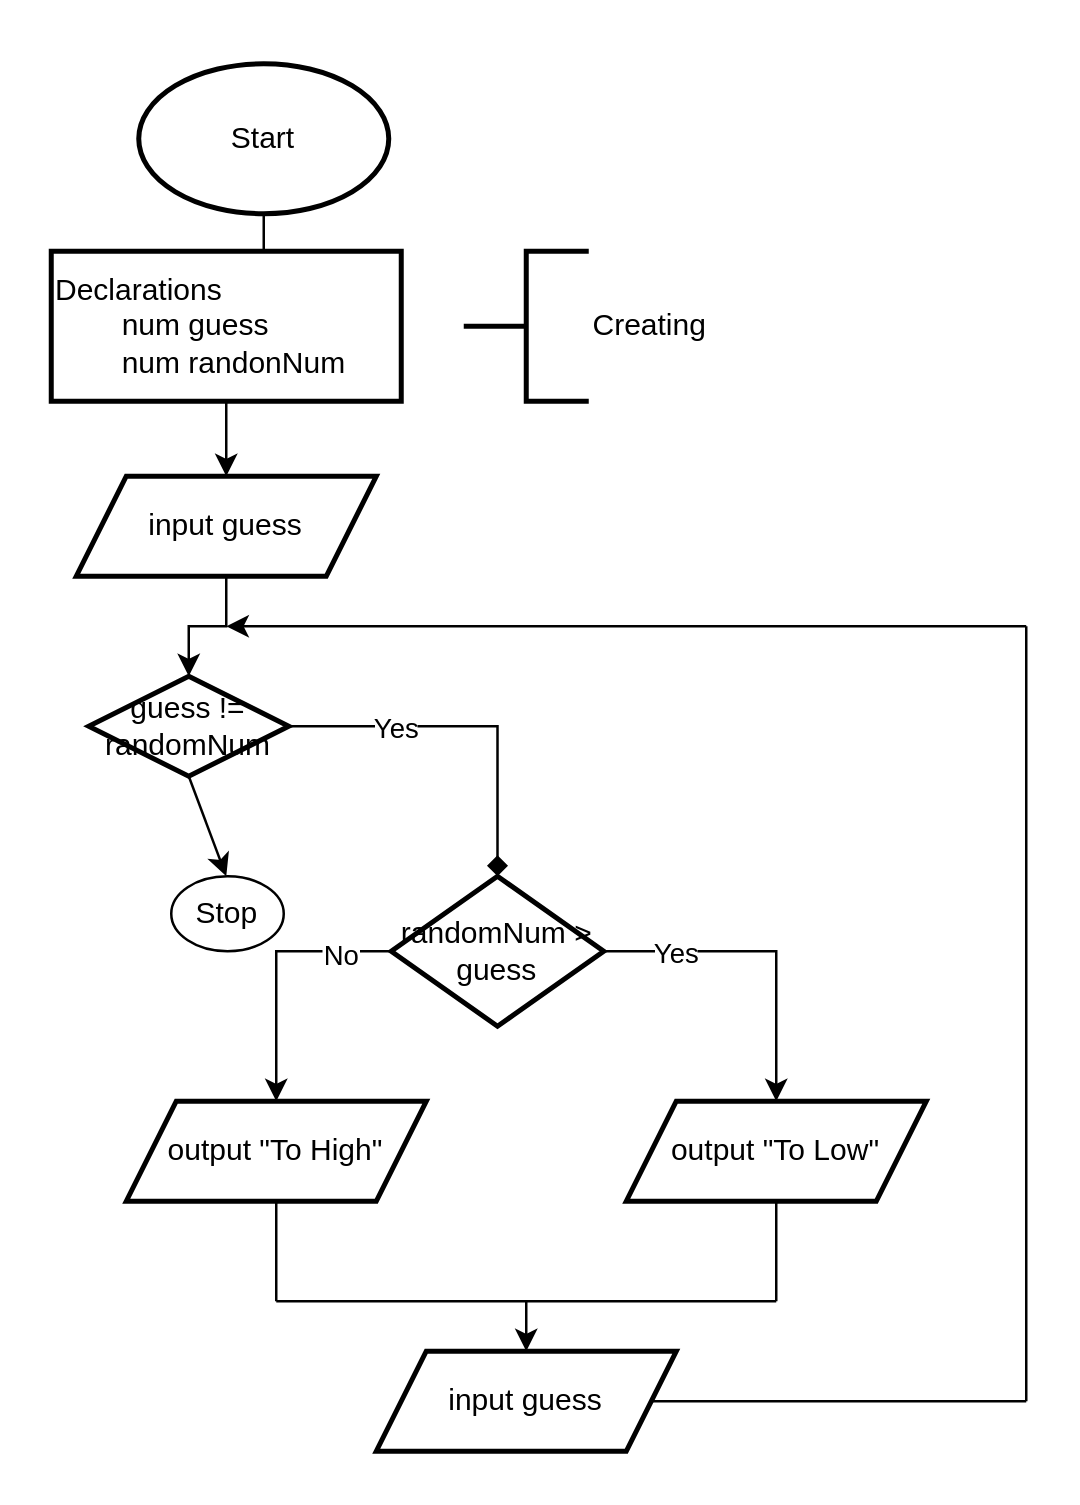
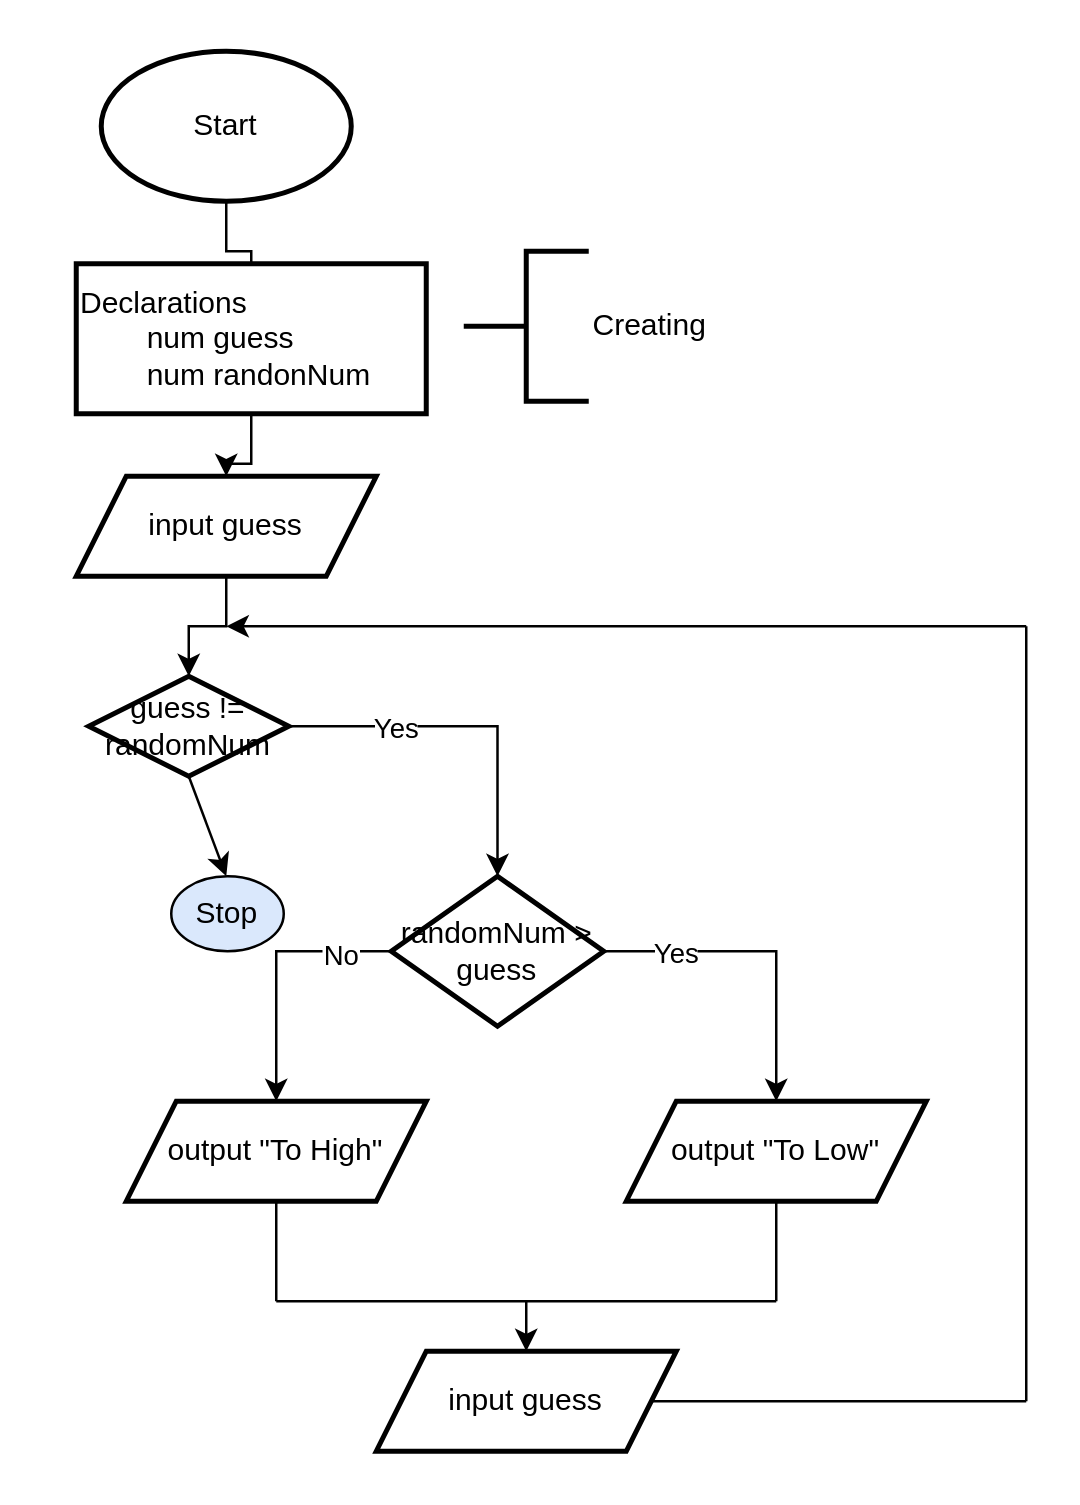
- <mxCell id="3" value="Start" style="strokeWidth=2;html=1;shape=mxgraph.flowchart.start_1;whiteSpace=wrap;" vertex="1" parent="1"><mxGeometry x="55" y="25" width="100" height="60" as="geometry" /></mxCell>
+ <mxCell id="3" value="Start" style="strokeWidth=2;html=1;shape=mxgraph.flowchart.start_1;whiteSpace=wrap;" vertex="1" parent="1"><mxGeometry x="40" y="20" width="100" height="60" as="geometry" /></mxCell>
- <mxCell id="5" value="Declarations&lt;br&gt;&lt;span style=&quot;white-space: pre;&quot;&gt;&#09;&lt;/span&gt;num guess&lt;br&gt;&lt;span style=&quot;white-space: pre;&quot;&gt;&#09;&lt;/span&gt;num randonNum" style="whiteSpace=wrap;html=1;strokeWidth=2;align=left;" vertex="1" parent="1"><mxGeometry x="20" y="100" width="140" height="60" as="geometry" /></mxCell>
+ <mxCell id="5" value="Declarations&lt;br&gt;&lt;span style=&quot;white-space: pre;&quot;&gt;&#09;&lt;/span&gt;num guess&lt;br&gt;&lt;span style=&quot;white-space: pre;&quot;&gt;&#09;&lt;/span&gt;num randonNum" style="whiteSpace=wrap;html=1;strokeWidth=2;align=left;" vertex="1" parent="1"><mxGeometry x="30" y="105" width="140" height="60" as="geometry" /></mxCell>
- <mxCell id="8" value="" style="edgeStyle=orthogonalEdgeStyle;rounded=0;orthogonalLoop=1;jettySize=auto;html=1;endArrow=diamond;" edge="1" parent="1" source="10" target="15"><mxGeometry relative="1" as="geometry" /></mxCell>
+ <mxCell id="8" value="" style="edgeStyle=orthogonalEdgeStyle;rounded=0;orthogonalLoop=1;jettySize=auto;html=1;" edge="1" parent="1" source="10" target="15"><mxGeometry relative="1" as="geometry" /></mxCell>
- <mxCell id="27" value="Stop" style="ellipse;whiteSpace=wrap;html=1;" vertex="1" parent="1"><mxGeometry x="68" y="350" width="45" height="30" as="geometry" /></mxCell>
+ <mxCell id="27" value="Stop" style="ellipse;whiteSpace=wrap;html=1;fillColor=#dae8fc;" vertex="1" parent="1"><mxGeometry x="68" y="350" width="45" height="30" as="geometry" /></mxCell>
